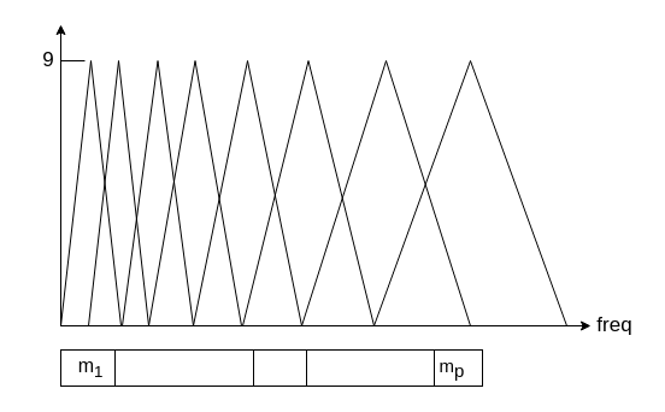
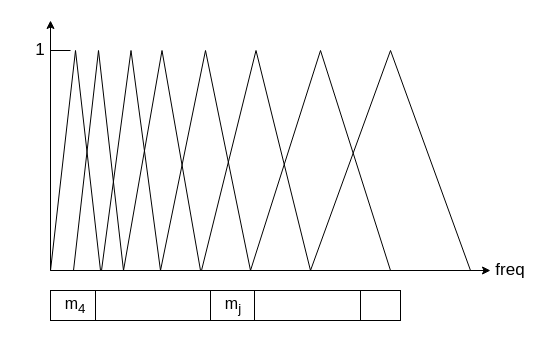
- <mxCell id="16" value="9" style="text;html=1;strokeColor=none;fillColor=none;align=center;verticalAlign=middle;whiteSpace=wrap;rounded=0;fontSize=17;" vertex="1" parent="1"><mxGeometry x="20" y="40" width="40" height="20" as="geometry" /></mxCell>
+ <mxCell id="16" value="1" style="text;html=1;strokeColor=none;fillColor=none;align=center;verticalAlign=middle;whiteSpace=wrap;rounded=0;fontSize=17;" vertex="1" parent="1"><mxGeometry x="20" y="40" width="40" height="20" as="geometry" /></mxCell>
- <mxCell id="8" value="m&lt;sub&gt;1&lt;/sub&gt;" style="text;html=1;strokeColor=none;fillColor=none;align=center;verticalAlign=middle;whiteSpace=wrap;rounded=0;fontSize=16;" vertex="1" parent="3"><mxGeometry x="5" y="5" width="40" height="20" as="geometry" /></mxCell>
+ <mxCell id="8" value="m&lt;sub&gt;4&lt;/sub&gt;" style="text;html=1;strokeColor=none;fillColor=none;align=center;verticalAlign=middle;whiteSpace=wrap;rounded=0;fontSize=16;" vertex="1" parent="3"><mxGeometry x="5" y="5" width="40" height="20" as="geometry" /></mxCell>
+ <mxCell id="9" value="m&lt;sub&gt;j&lt;/sub&gt;" style="text;html=1;strokeColor=none;fillColor=none;align=center;verticalAlign=middle;whiteSpace=wrap;rounded=0;fontSize=16;" vertex="1" parent="3"><mxGeometry x="163" y="5" width="40" height="20" as="geometry" /></mxCell>
- <mxCell id="10" value="m&lt;sub style=&quot;font-size: 15px;&quot;&gt;p&lt;/sub&gt;" style="text;html=1;strokeColor=none;fillColor=none;align=center;verticalAlign=middle;whiteSpace=wrap;rounded=0;fontSize=15;" vertex="1" parent="3"><mxGeometry x="305" y="5" width="40" height="20" as="geometry" /></mxCell>
